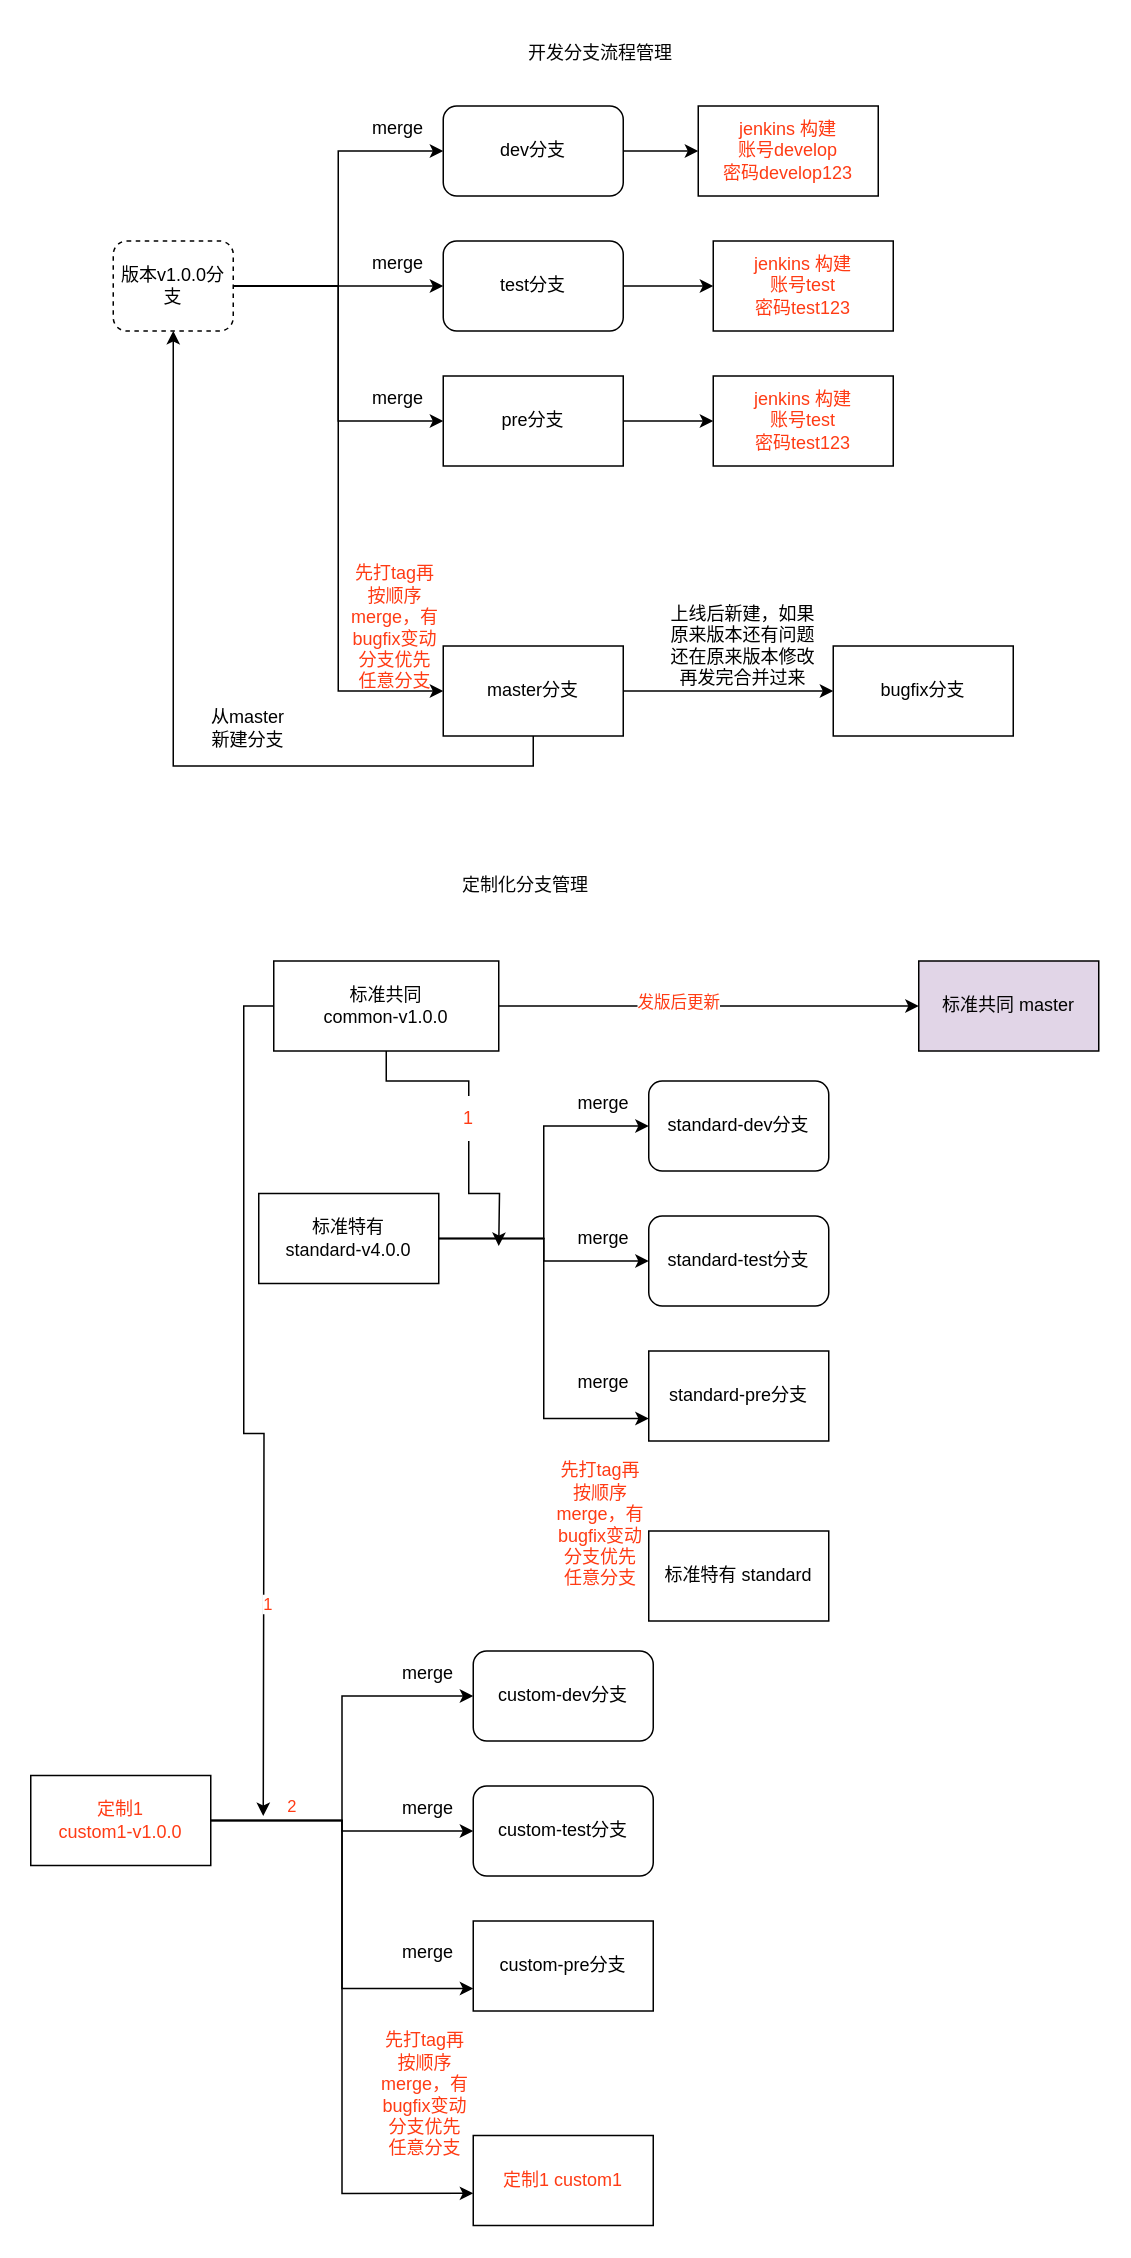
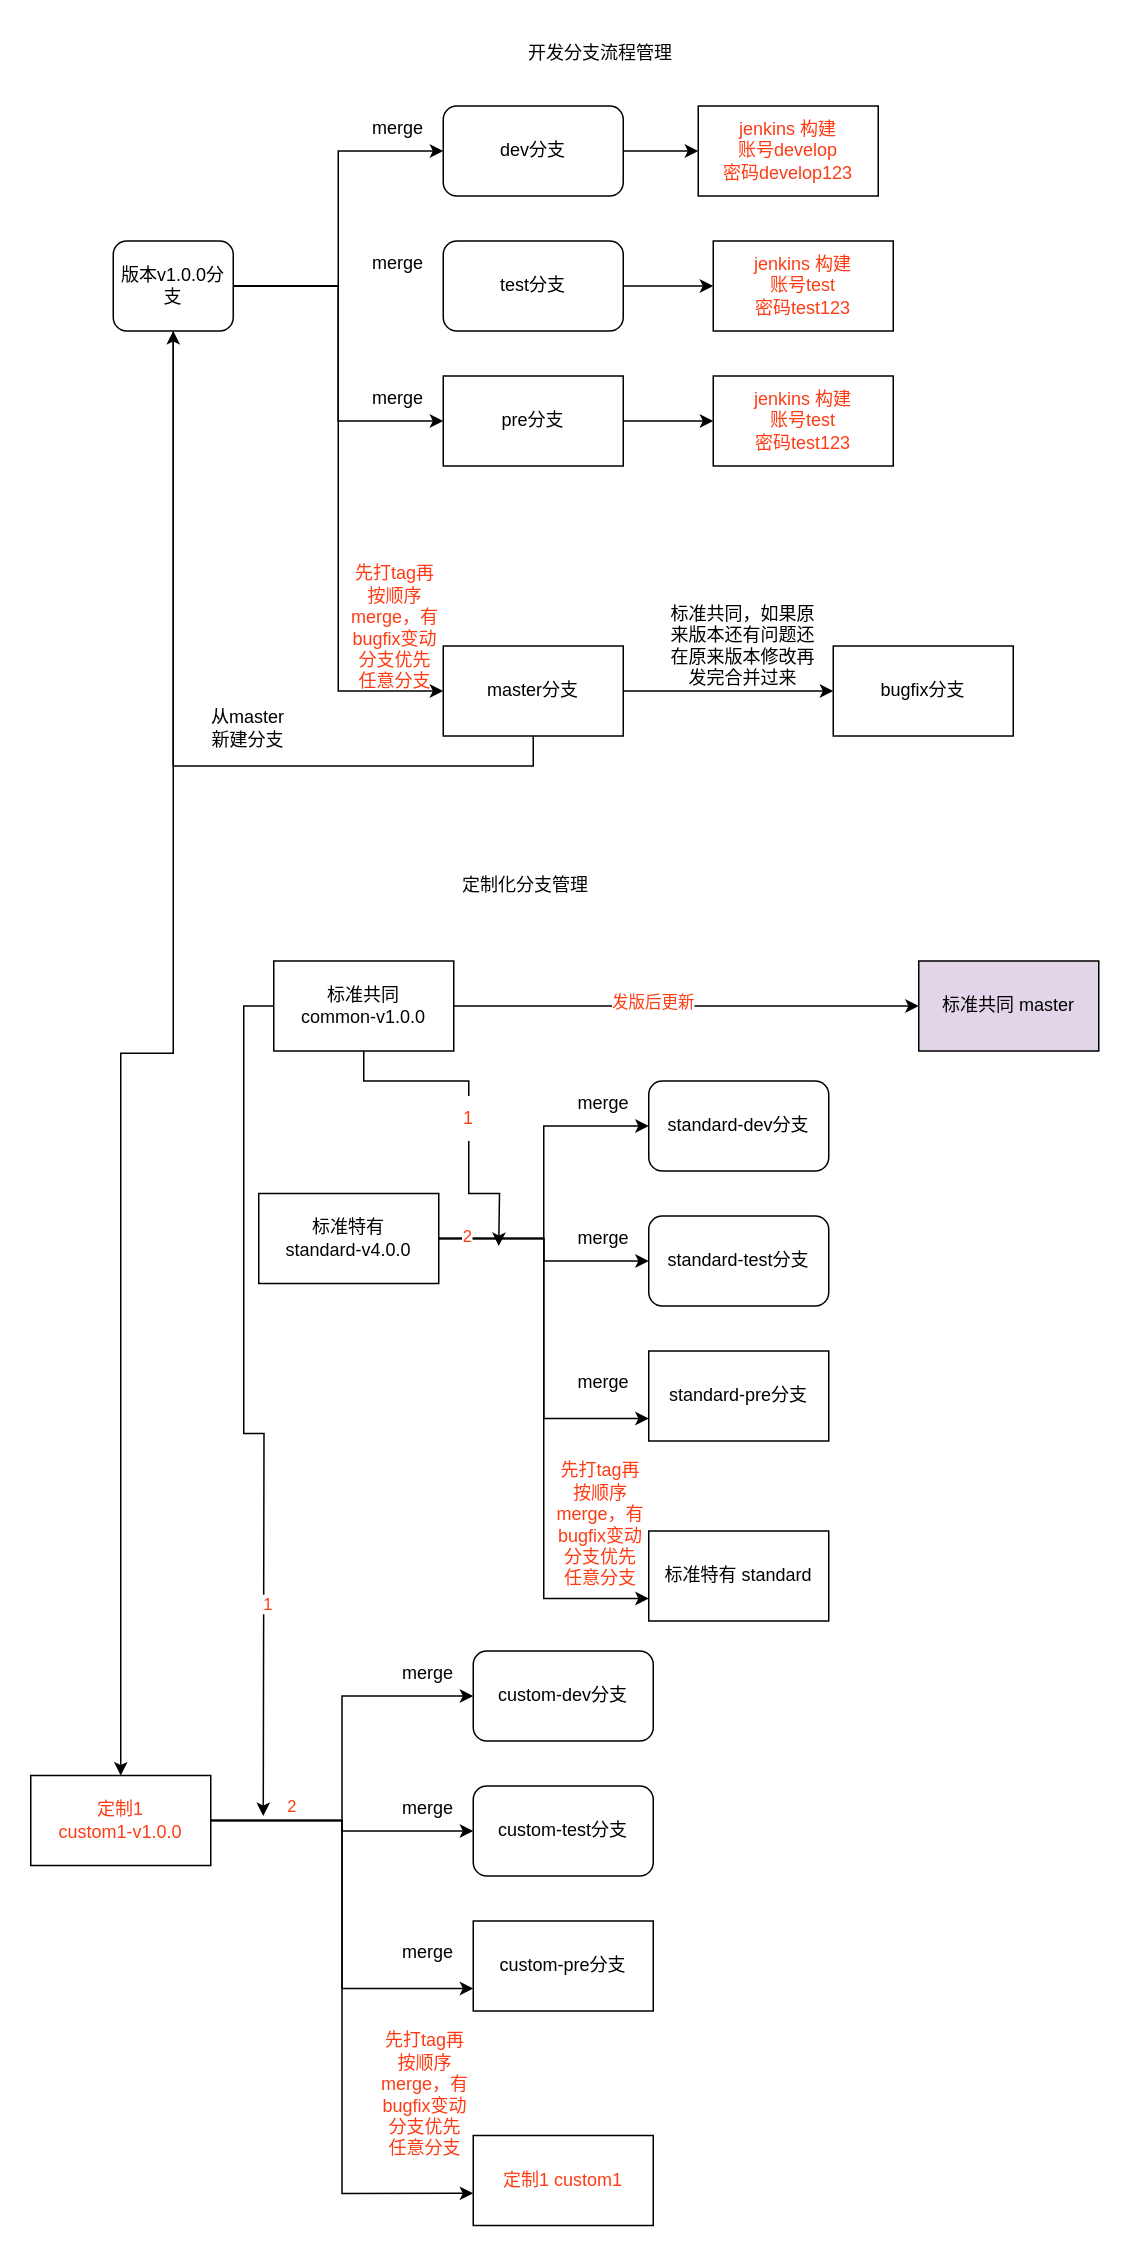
- <mxCell id="6" value="版本v1.0.0分支" style="rounded=1;whiteSpace=wrap;html=1;dashed=1;" parent="1" vertex="1"><mxGeometry x="75" y="160" width="80" height="60" as="geometry" /></mxCell>
+ <mxCell id="6" value="版本v1.0.0分支" style="rounded=1;whiteSpace=wrap;html=1;" parent="1" vertex="1"><mxGeometry x="75" y="160" width="80" height="60" as="geometry" /></mxCell>
- <mxCell id="3" style="edgeStyle=orthogonalEdgeStyle;rounded=0;orthogonalLoop=1;jettySize=auto;html=1;entryX=0;entryY=0.5;entryDx=0;entryDy=0;" parent="1" source="6" target="10" edge="1"><mxGeometry relative="1" as="geometry" /></mxCell>
+ <mxCell id="3" style="edgeStyle=orthogonalEdgeStyle;rounded=0;orthogonalLoop=1;jettySize=auto;html=1;" parent="1" source="6" target="47" edge="1"><mxGeometry relative="1" as="geometry" /></mxCell>
- <mxCell id="22" value="上线后新建，如果原来版本还有问题还在原来版本修改再发完合并过来" style="text;html=1;strokeColor=none;fillColor=none;align=center;verticalAlign=middle;whiteSpace=wrap;rounded=0;" parent="1" vertex="1"><mxGeometry x="445" y="400" width="100" height="60" as="geometry" /></mxCell>
+ <mxCell id="22" value="标准共同，如果原来版本还有问题还在原来版本修改再发完合并过来" style="text;html=1;strokeColor=none;fillColor=none;align=center;verticalAlign=middle;whiteSpace=wrap;rounded=0;" parent="1" vertex="1"><mxGeometry x="445" y="400" width="100" height="60" as="geometry" /></mxCell>
- <mxCell id="42" value="标准共同&lt;br&gt;common-v1.0.0" style="rounded=0;whiteSpace=wrap;html=1;fontColor=#030303;" parent="1" vertex="1"><mxGeometry x="182" y="640" width="150" height="60" as="geometry" /></mxCell>
+ <mxCell id="42" value="标准共同&lt;br&gt;common-v1.0.0" style="rounded=0;whiteSpace=wrap;html=1;fontColor=#030303;" parent="1" vertex="1"><mxGeometry x="182" y="640" width="120" height="60" as="geometry" /></mxCell>
+ <mxCell id="34" style="edgeStyle=orthogonalEdgeStyle;rounded=0;orthogonalLoop=1;jettySize=auto;html=1;entryX=0;entryY=0.75;entryDx=0;entryDy=0;fontColor=#030303;" parent="1" source="36" target="27" edge="1"><mxGeometry relative="1" as="geometry" /></mxCell>
+ <mxCell id="35" value="2" style="edgeLabel;html=1;align=center;verticalAlign=middle;resizable=0;points=[];fontColor=#FF3B14;" parent="34" vertex="1" connectable="0"><mxGeometry x="-0.904" y="2" relative="1" as="geometry"><mxPoint as="offset" /></mxGeometry></mxCell>
